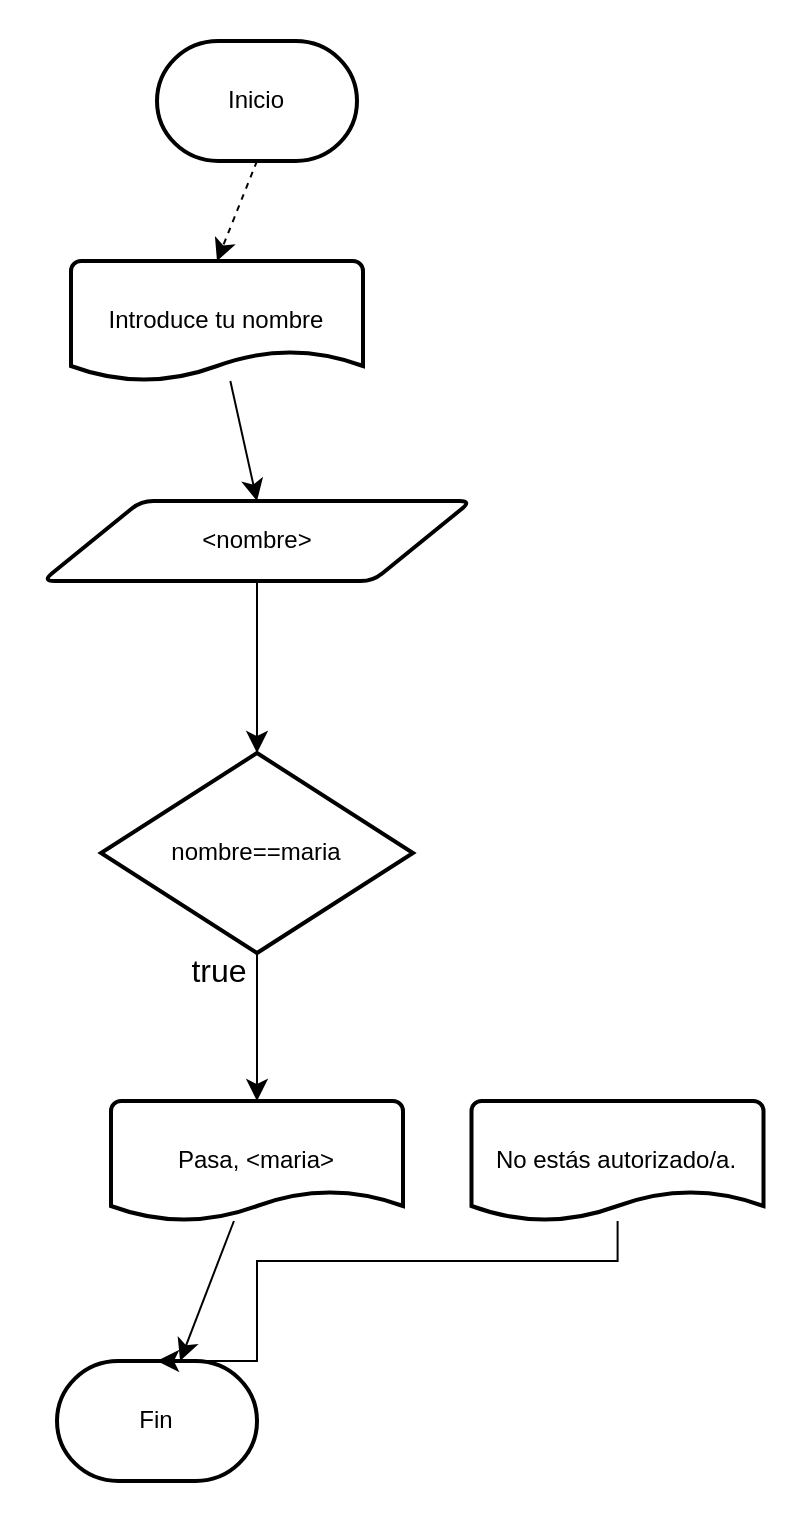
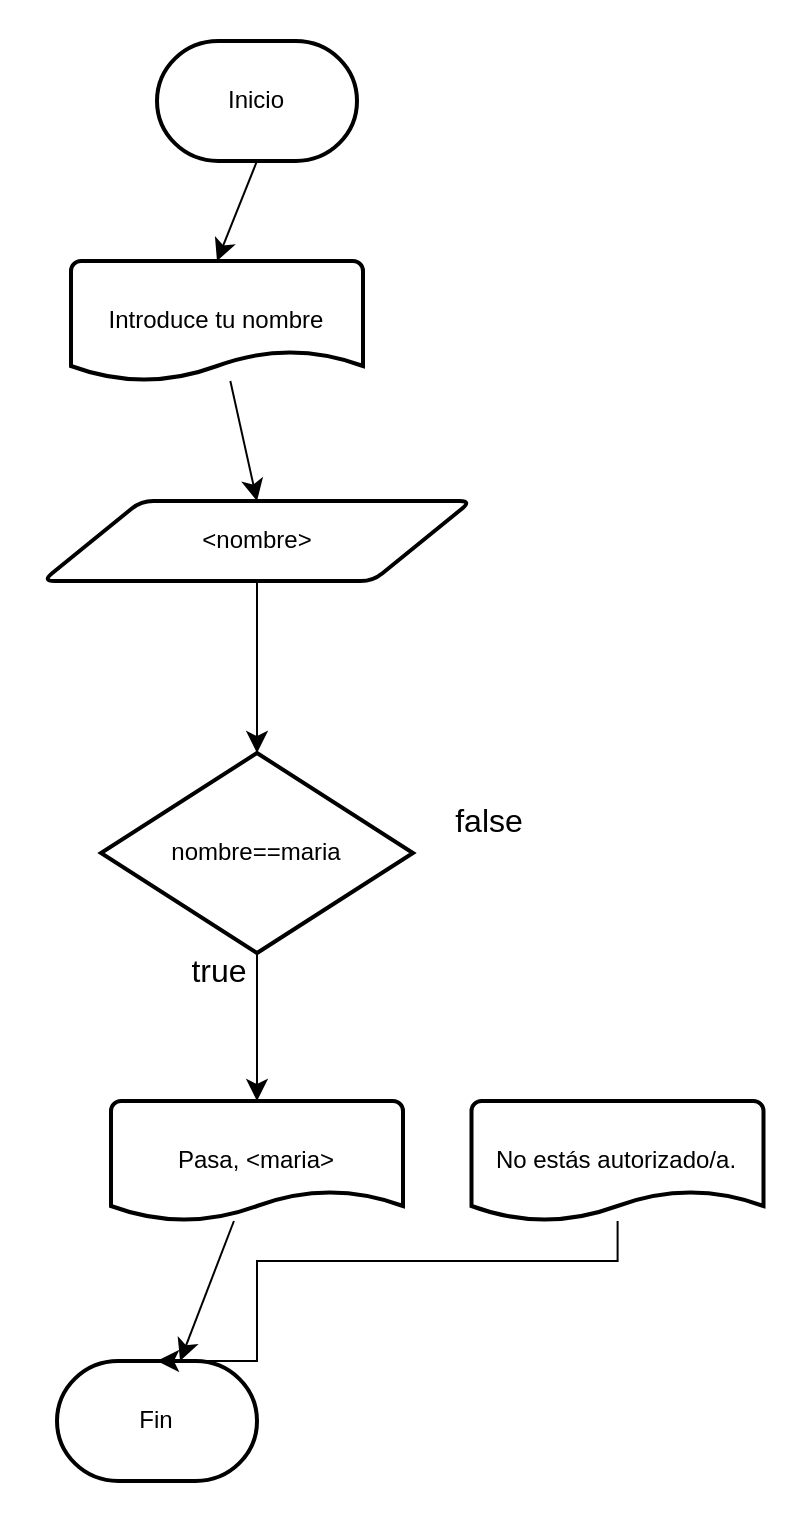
- <mxCell id="7" style="edgeStyle=none;curved=1;rounded=0;orthogonalLoop=1;jettySize=auto;html=1;exitX=0.5;exitY=1;exitDx=0;exitDy=0;exitPerimeter=0;entryX=0.5;entryY=0;entryDx=0;entryDy=0;entryPerimeter=0;fontSize=12;startSize=8;endSize=8;dashed=1;" edge="1" parent="1" source="2" target="6"><mxGeometry relative="1" as="geometry" /></mxCell>
+ <mxCell id="7" style="edgeStyle=none;curved=1;rounded=0;orthogonalLoop=1;jettySize=auto;html=1;exitX=0.5;exitY=1;exitDx=0;exitDy=0;exitPerimeter=0;entryX=0.5;entryY=0;entryDx=0;entryDy=0;entryPerimeter=0;fontSize=12;startSize=8;endSize=8;" edge="1" parent="1" source="2" target="6"><mxGeometry relative="1" as="geometry" /></mxCell>
+ <mxCell id="16" value="false" style="text;html=1;align=center;verticalAlign=middle;resizable=0;points=[];autosize=1;strokeColor=none;fillColor=none;fontSize=16;" vertex="1" parent="1"><mxGeometry x="214" y="395" width="60" height="30" as="geometry" /></mxCell>
